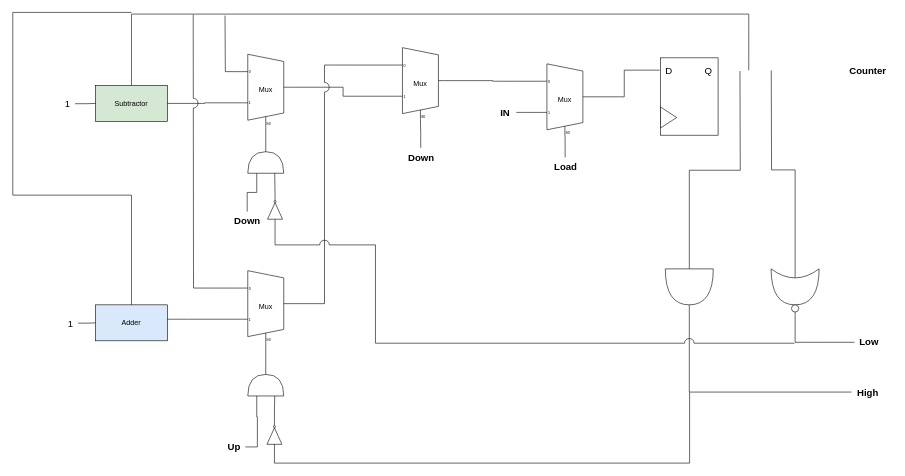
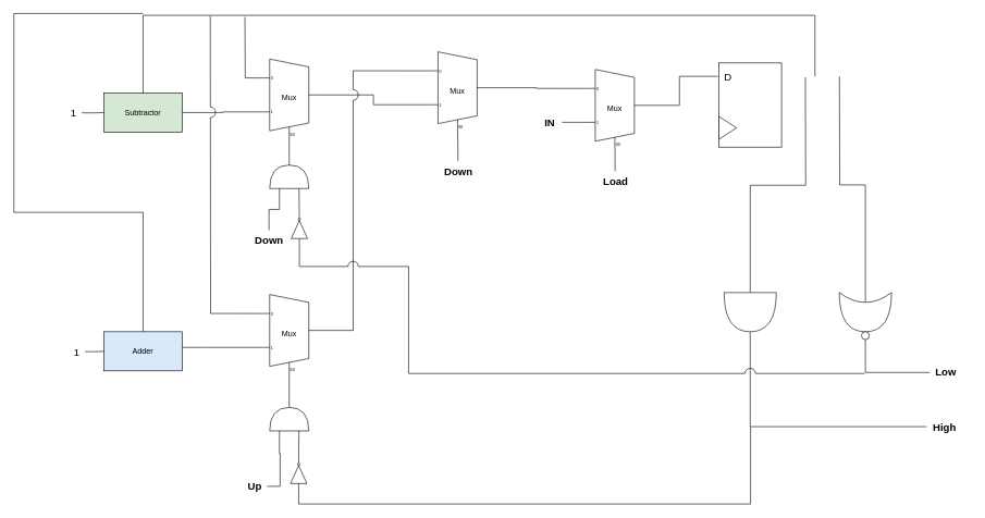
- <mxCell id="5" value="Q" style="text;html=1;align=center;verticalAlign=middle;resizable=0;points=[];autosize=1;strokeColor=none;fillColor=none;fontSize=16;" parent="1" vertex="1"><mxGeometry x="1164.5" y="101" width="30" height="31" as="geometry" /></mxCell>
- <mxCell id="13" value="&lt;b&gt;Counter&lt;/b&gt;" style="text;html=1;align=center;verticalAlign=middle;resizable=0;points=[];autosize=1;strokeColor=none;fillColor=none;fontSize=16;" parent="1" vertex="1"><mxGeometry x="1406.5" y="101" width="79" height="31" as="geometry" /></mxCell>
